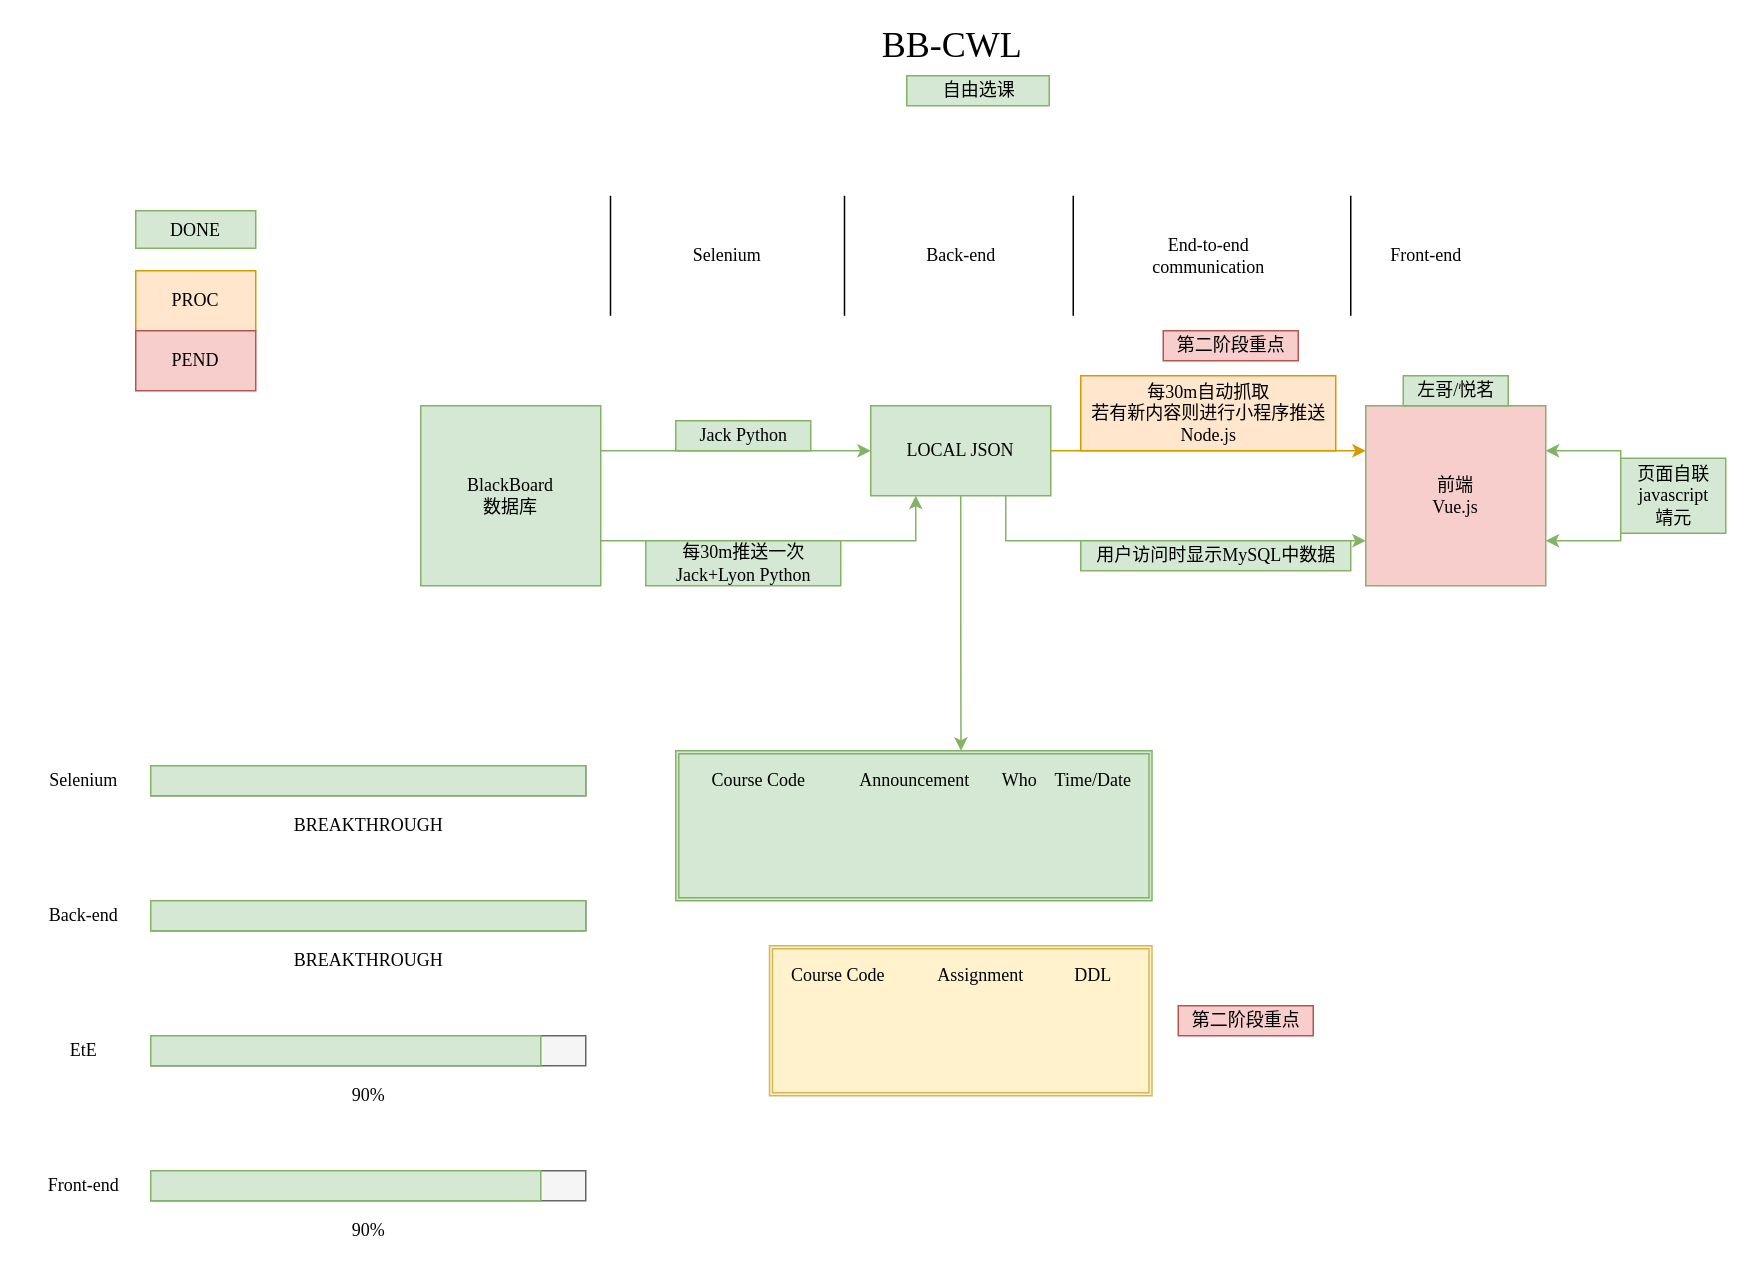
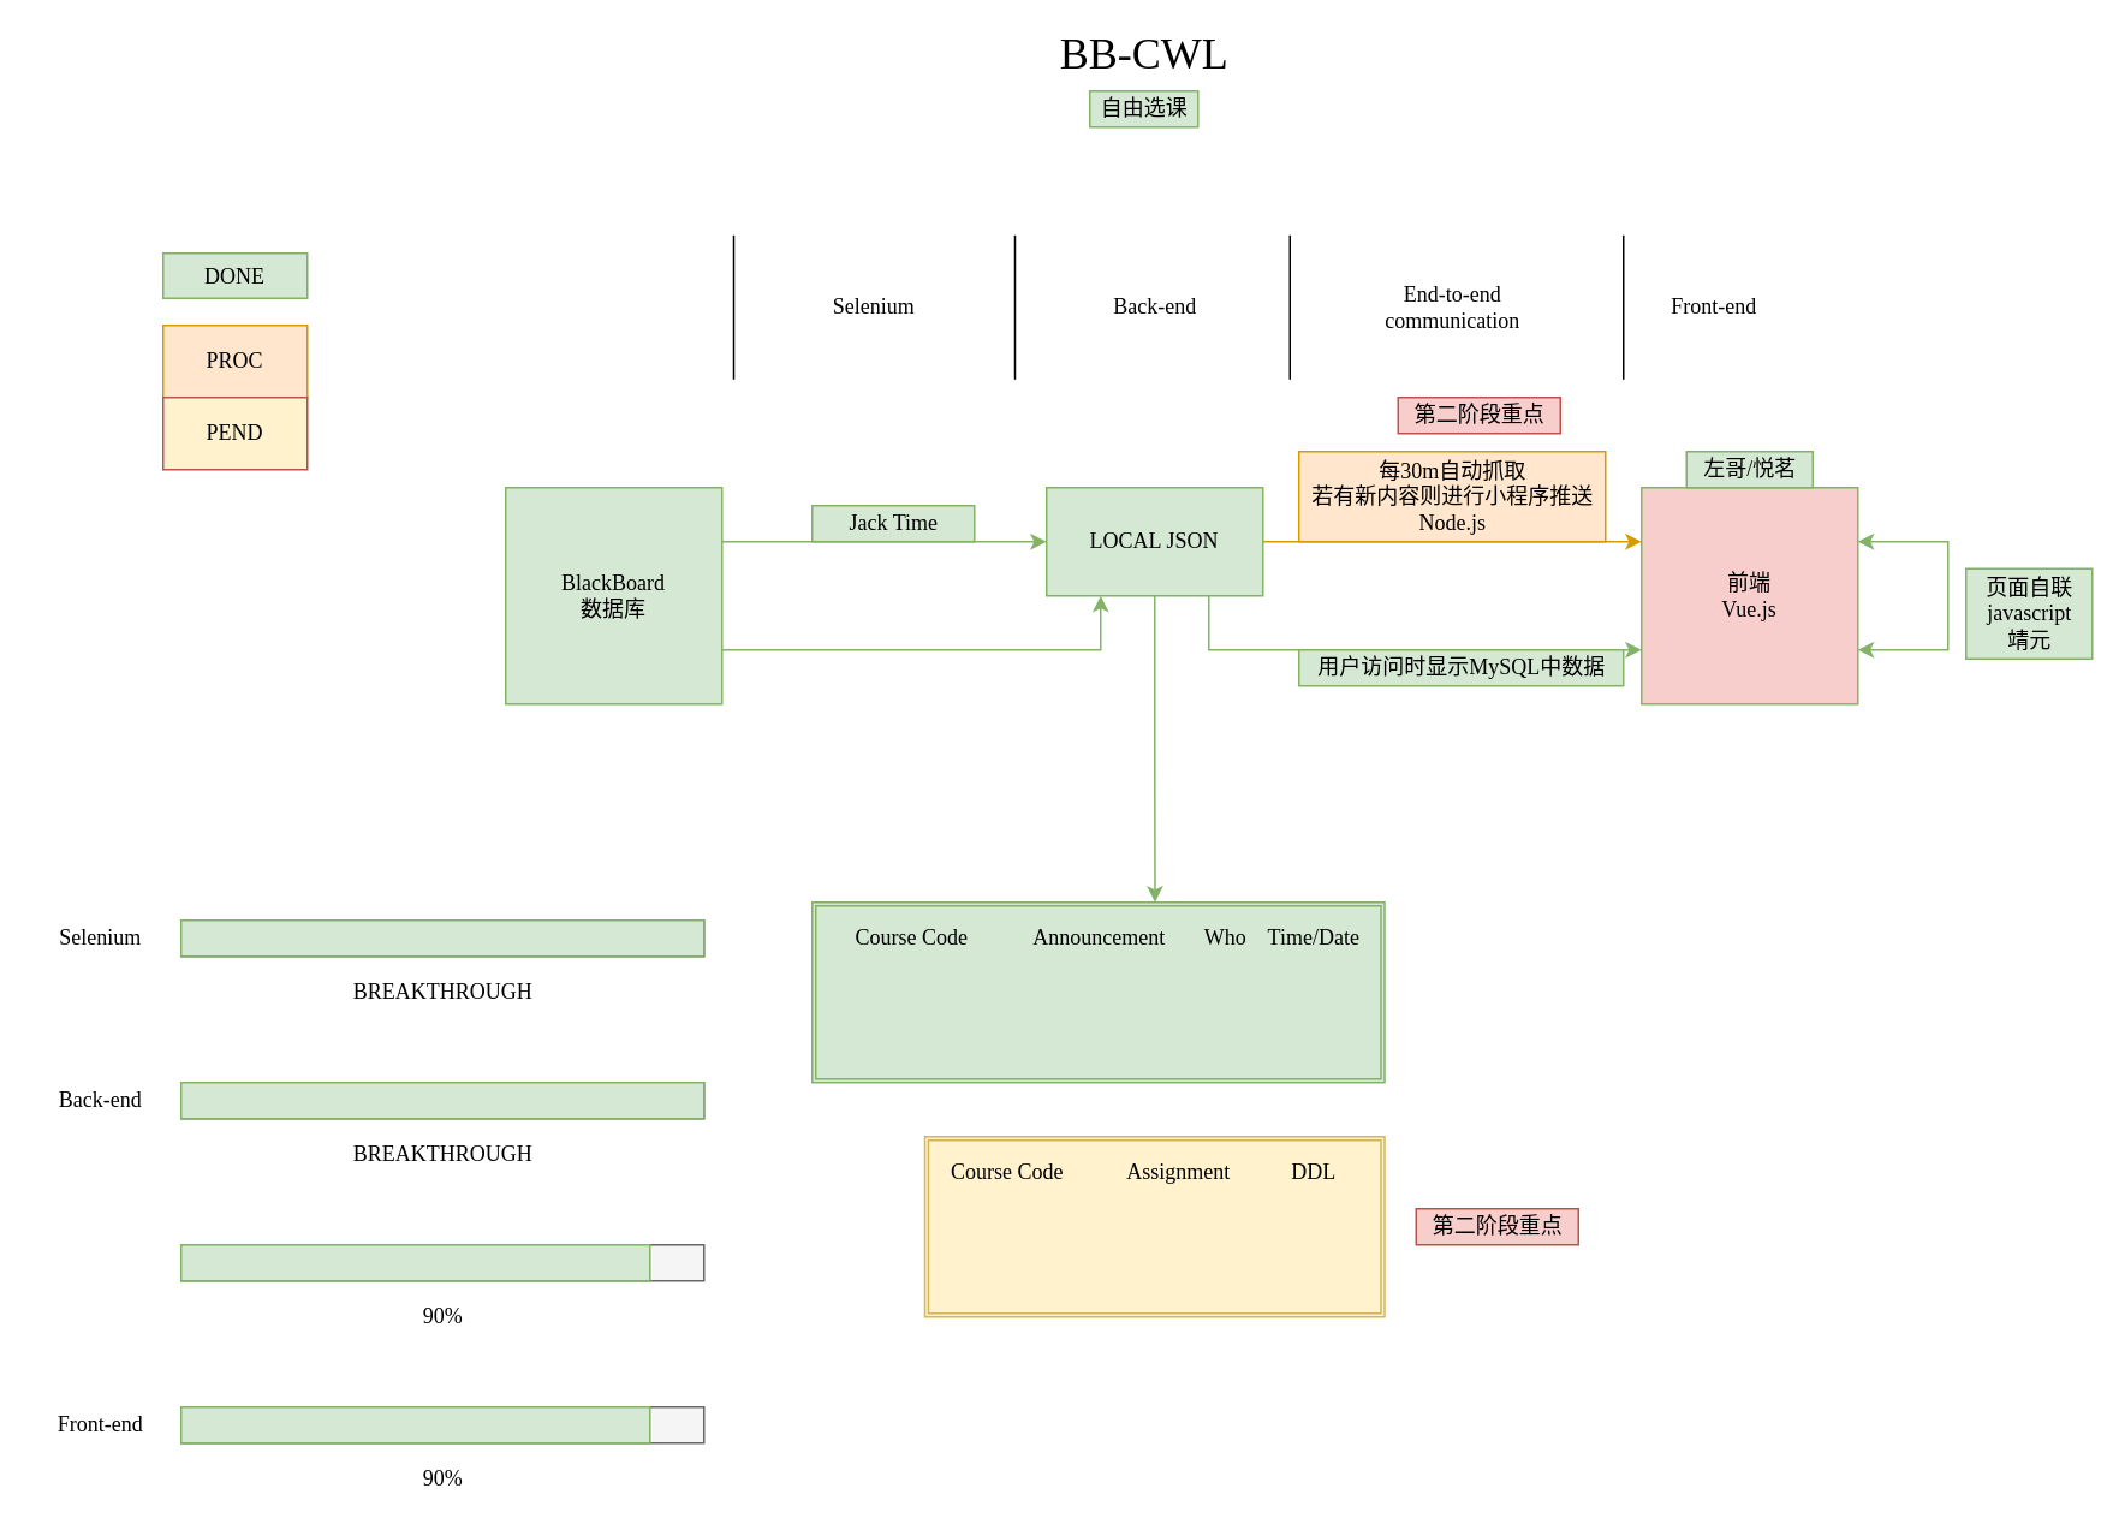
- <mxCell id="15" value="自由选课" style="text;html=1;align=center;verticalAlign=middle;resizable=0;points=[];autosize=1;fillColor=#d5e8d4;strokeColor=#82b366;fontFamily=Verdana;" parent="1" vertex="1"><mxGeometry x="604" y="50" width="95" height="20" as="geometry" /></mxCell>
+ <mxCell id="15" value="自由选课" style="text;html=1;align=center;verticalAlign=middle;resizable=0;points=[];autosize=1;fillColor=#d5e8d4;strokeColor=#82b366;fontFamily=Verdana;" parent="1" vertex="1"><mxGeometry x="604" y="50" width="60" height="20" as="geometry" /></mxCell>
- <mxCell id="27" value="PEND" style="rounded=0;whiteSpace=wrap;html=1;fillColor=#f8cecc;strokeColor=#b85450;fontFamily=Verdana;" parent="1" vertex="1"><mxGeometry x="90" y="220" width="80" height="40" as="geometry" /></mxCell>
+ <mxCell id="27" value="PEND" style="rounded=0;whiteSpace=wrap;html=1;fillColor=#fff2cc;strokeColor=#b85450;fontFamily=Verdana;" parent="1" vertex="1"><mxGeometry x="90" y="220" width="80" height="40" as="geometry" /></mxCell>
- <mxCell id="10" value="Jack Python" style="text;html=1;align=center;verticalAlign=middle;resizable=0;points=[];autosize=1;fontFamily=Verdana;fillColor=#d5e8d4;strokeColor=#82b366;" parent="1" vertex="1"><mxGeometry x="450" y="280" width="90" height="20" as="geometry" /></mxCell>
+ <mxCell id="10" value="Jack Time" style="text;html=1;align=center;verticalAlign=middle;resizable=0;points=[];autosize=1;fontFamily=Verdana;fillColor=#d5e8d4;strokeColor=#82b366;" parent="1" vertex="1"><mxGeometry x="450" y="280" width="90" height="20" as="geometry" /></mxCell>
- <mxCell id="33" value="页面自联&lt;br&gt;javascript&lt;br&gt;靖元" style="text;html=1;align=center;verticalAlign=middle;resizable=0;points=[];autosize=1;fontFamily=Verdana;fillColor=#d5e8d4;strokeColor=#82b366;" parent="1" vertex="1"><mxGeometry x="1080" y="305" width="70" height="50" as="geometry" /></mxCell>
+ <mxCell id="33" value="页面自联&lt;br&gt;javascript&lt;br&gt;靖元" style="text;html=1;align=center;verticalAlign=middle;resizable=0;points=[];autosize=1;fontFamily=Verdana;fillColor=#d5e8d4;strokeColor=#82b366;" parent="1" vertex="1"><mxGeometry x="1090" y="315" width="70" height="50" as="geometry" /></mxCell>
- <mxCell id="14" value="每30m推送一次&lt;br&gt;Jack+Lyon Python" style="text;html=1;align=center;verticalAlign=middle;resizable=0;points=[];autosize=1;fillColor=#d5e8d4;strokeColor=#82b366;fontFamily=Verdana;" parent="1" vertex="1"><mxGeometry x="430" y="360" width="130" height="30" as="geometry" /></mxCell>
- <mxCell id="49" value="EtE" style="text;html=1;align=center;verticalAlign=middle;resizable=0;points=[];autosize=1;fontFamily=Verdana;" parent="1" vertex="1"><mxGeometry x="35" y="690" width="40" height="20" as="geometry" /></mxCell>
